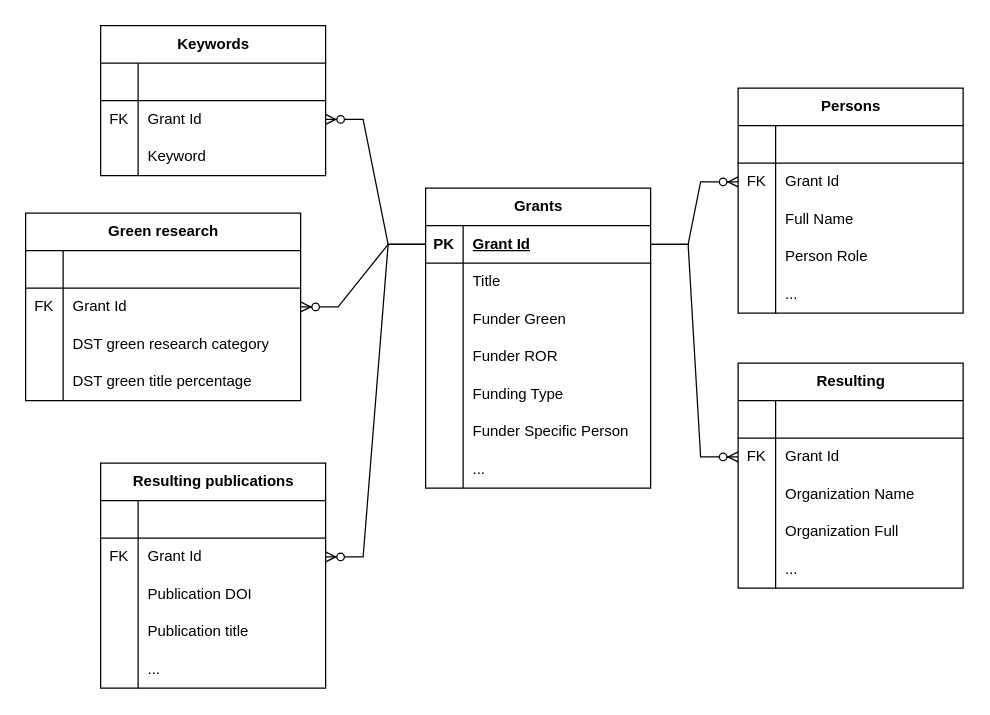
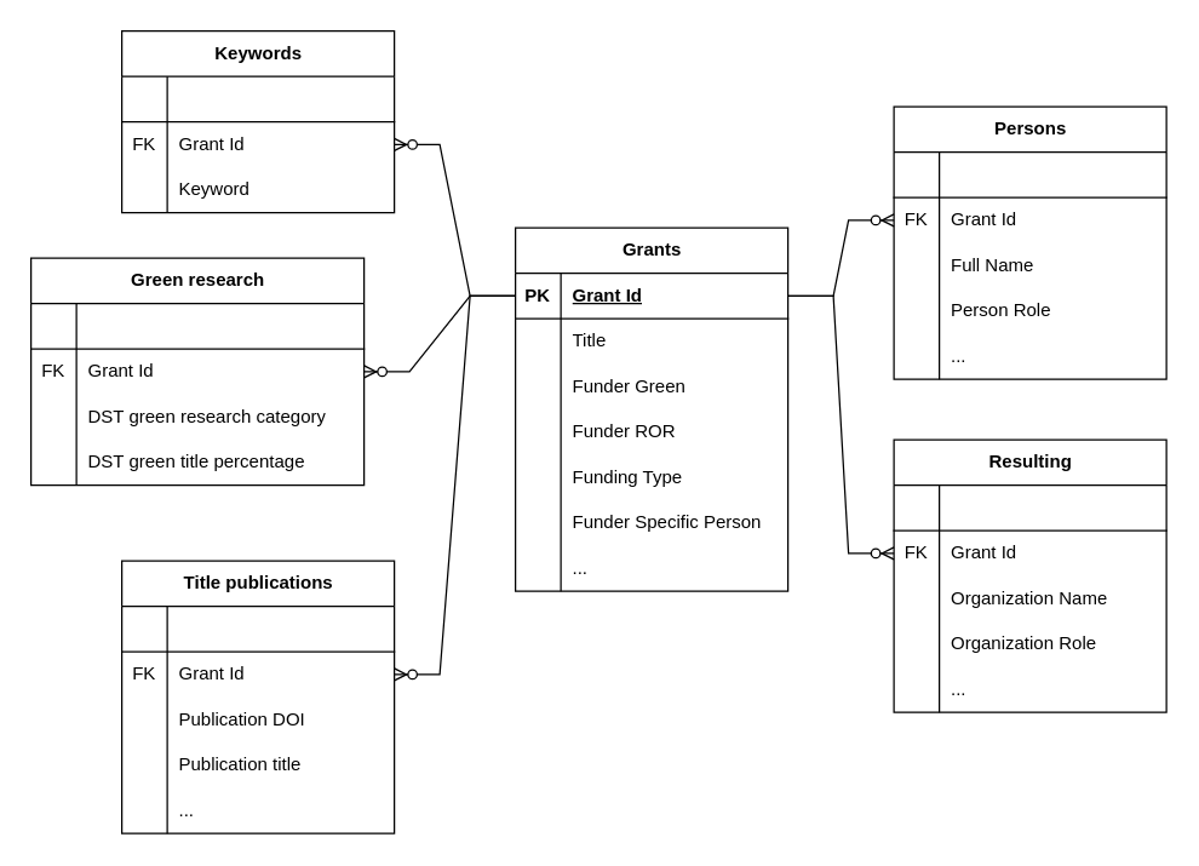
- <mxCell id="79" value="Resulting publications" style="shape=table;startSize=30;container=1;collapsible=1;childLayout=tableLayout;fixedRows=1;rowLines=0;fontStyle=1;align=center;resizeLast=1;html=1;" parent="1" vertex="1"><mxGeometry x="80" y="370" width="180" height="180" as="geometry" /></mxCell>
+ <mxCell id="79" value="Title publications" style="shape=table;startSize=30;container=1;collapsible=1;childLayout=tableLayout;fixedRows=1;rowLines=0;fontStyle=1;align=center;resizeLast=1;html=1;" parent="1" vertex="1"><mxGeometry x="80" y="370" width="180" height="180" as="geometry" /></mxCell>
- <mxCell id="52" value="Organization Full" style="shape=partialRectangle;connectable=0;fillColor=none;top=0;left=0;bottom=0;right=0;align=left;spacingLeft=6;overflow=hidden;whiteSpace=wrap;html=1;" parent="50" vertex="1"><mxGeometry x="30" width="150" height="30" as="geometry"><mxRectangle width="150" height="30" as="alternateBounds" /></mxGeometry></mxCell>
+ <mxCell id="52" value="Organization Role" style="shape=partialRectangle;connectable=0;fillColor=none;top=0;left=0;bottom=0;right=0;align=left;spacingLeft=6;overflow=hidden;whiteSpace=wrap;html=1;" parent="50" vertex="1"><mxGeometry x="30" width="150" height="30" as="geometry"><mxRectangle width="150" height="30" as="alternateBounds" /></mxGeometry></mxCell>
